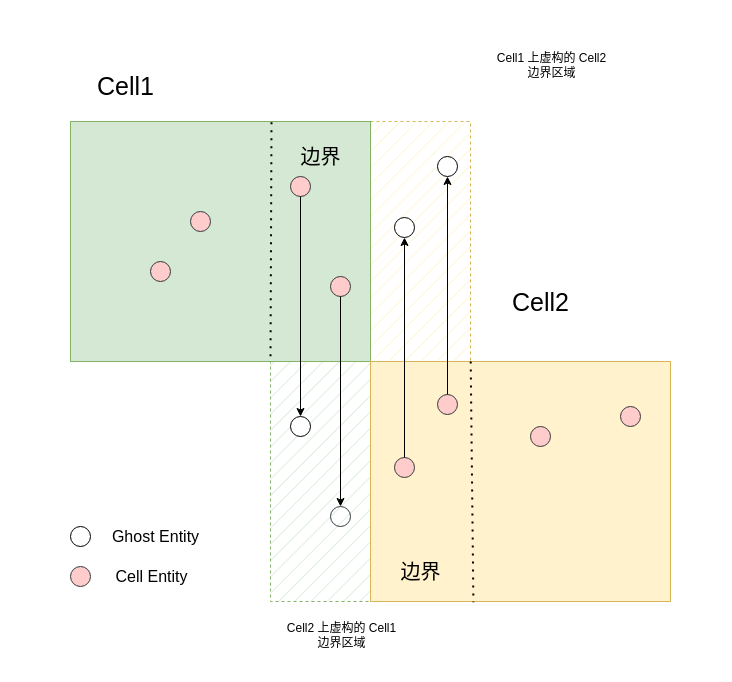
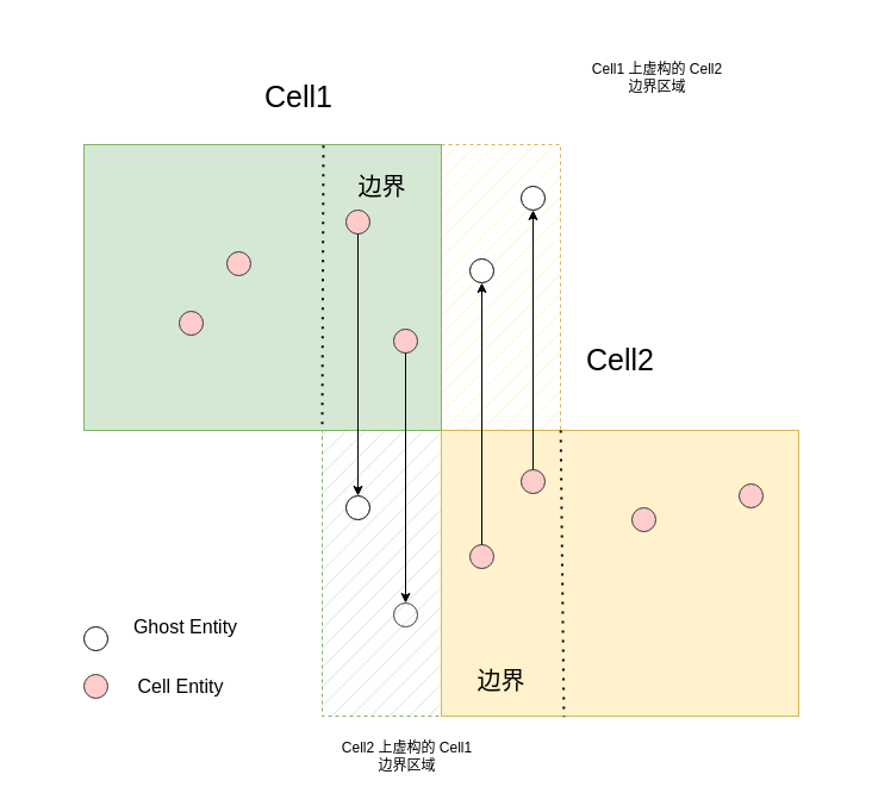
- <mxCell id="33" value="Cell1" style="text;html=1;align=center;verticalAlign=middle;resizable=0;points=[];autosize=1;strokeColor=none;fillColor=none;fontSize=25;" vertex="1" parent="1"><mxGeometry x="85" y="65" width="80" height="40" as="geometry" /></mxCell>
+ <mxCell id="33" value="Cell1" style="text;html=1;align=center;verticalAlign=middle;resizable=0;points=[];autosize=1;strokeColor=none;fillColor=none;fontSize=25;" vertex="1" parent="1"><mxGeometry x="210" y="60" width="80" height="40" as="geometry" /></mxCell>
- <mxCell id="34" value="Cell2" style="text;html=1;align=center;verticalAlign=middle;resizable=0;points=[];autosize=1;strokeColor=none;fillColor=none;fontSize=25;" vertex="1" parent="1"><mxGeometry x="500" y="281" width="80" height="40" as="geometry" /></mxCell>
+ <mxCell id="34" value="Cell2" style="text;html=1;align=center;verticalAlign=middle;resizable=0;points=[];autosize=1;strokeColor=none;fillColor=none;fontSize=25;" vertex="1" parent="1"><mxGeometry x="480" y="281" width="80" height="40" as="geometry" /></mxCell>
- <mxCell id="28" value="&lt;font style=&quot;font-size: 16px;&quot;&gt;Ghost Entity&lt;/font&gt;" style="text;html=1;align=center;verticalAlign=middle;resizable=0;points=[];autosize=1;strokeColor=none;fillColor=none;" parent="1" vertex="1"><mxGeometry x="100" y="521" width="110" height="30" as="geometry" /></mxCell>
+ <mxCell id="28" value="&lt;font style=&quot;font-size: 16px;&quot;&gt;Ghost Entity&lt;/font&gt;" style="text;html=1;align=center;verticalAlign=middle;resizable=0;points=[];autosize=1;strokeColor=none;fillColor=none;" parent="1" vertex="1"><mxGeometry x="100" y="511" width="110" height="30" as="geometry" /></mxCell>
